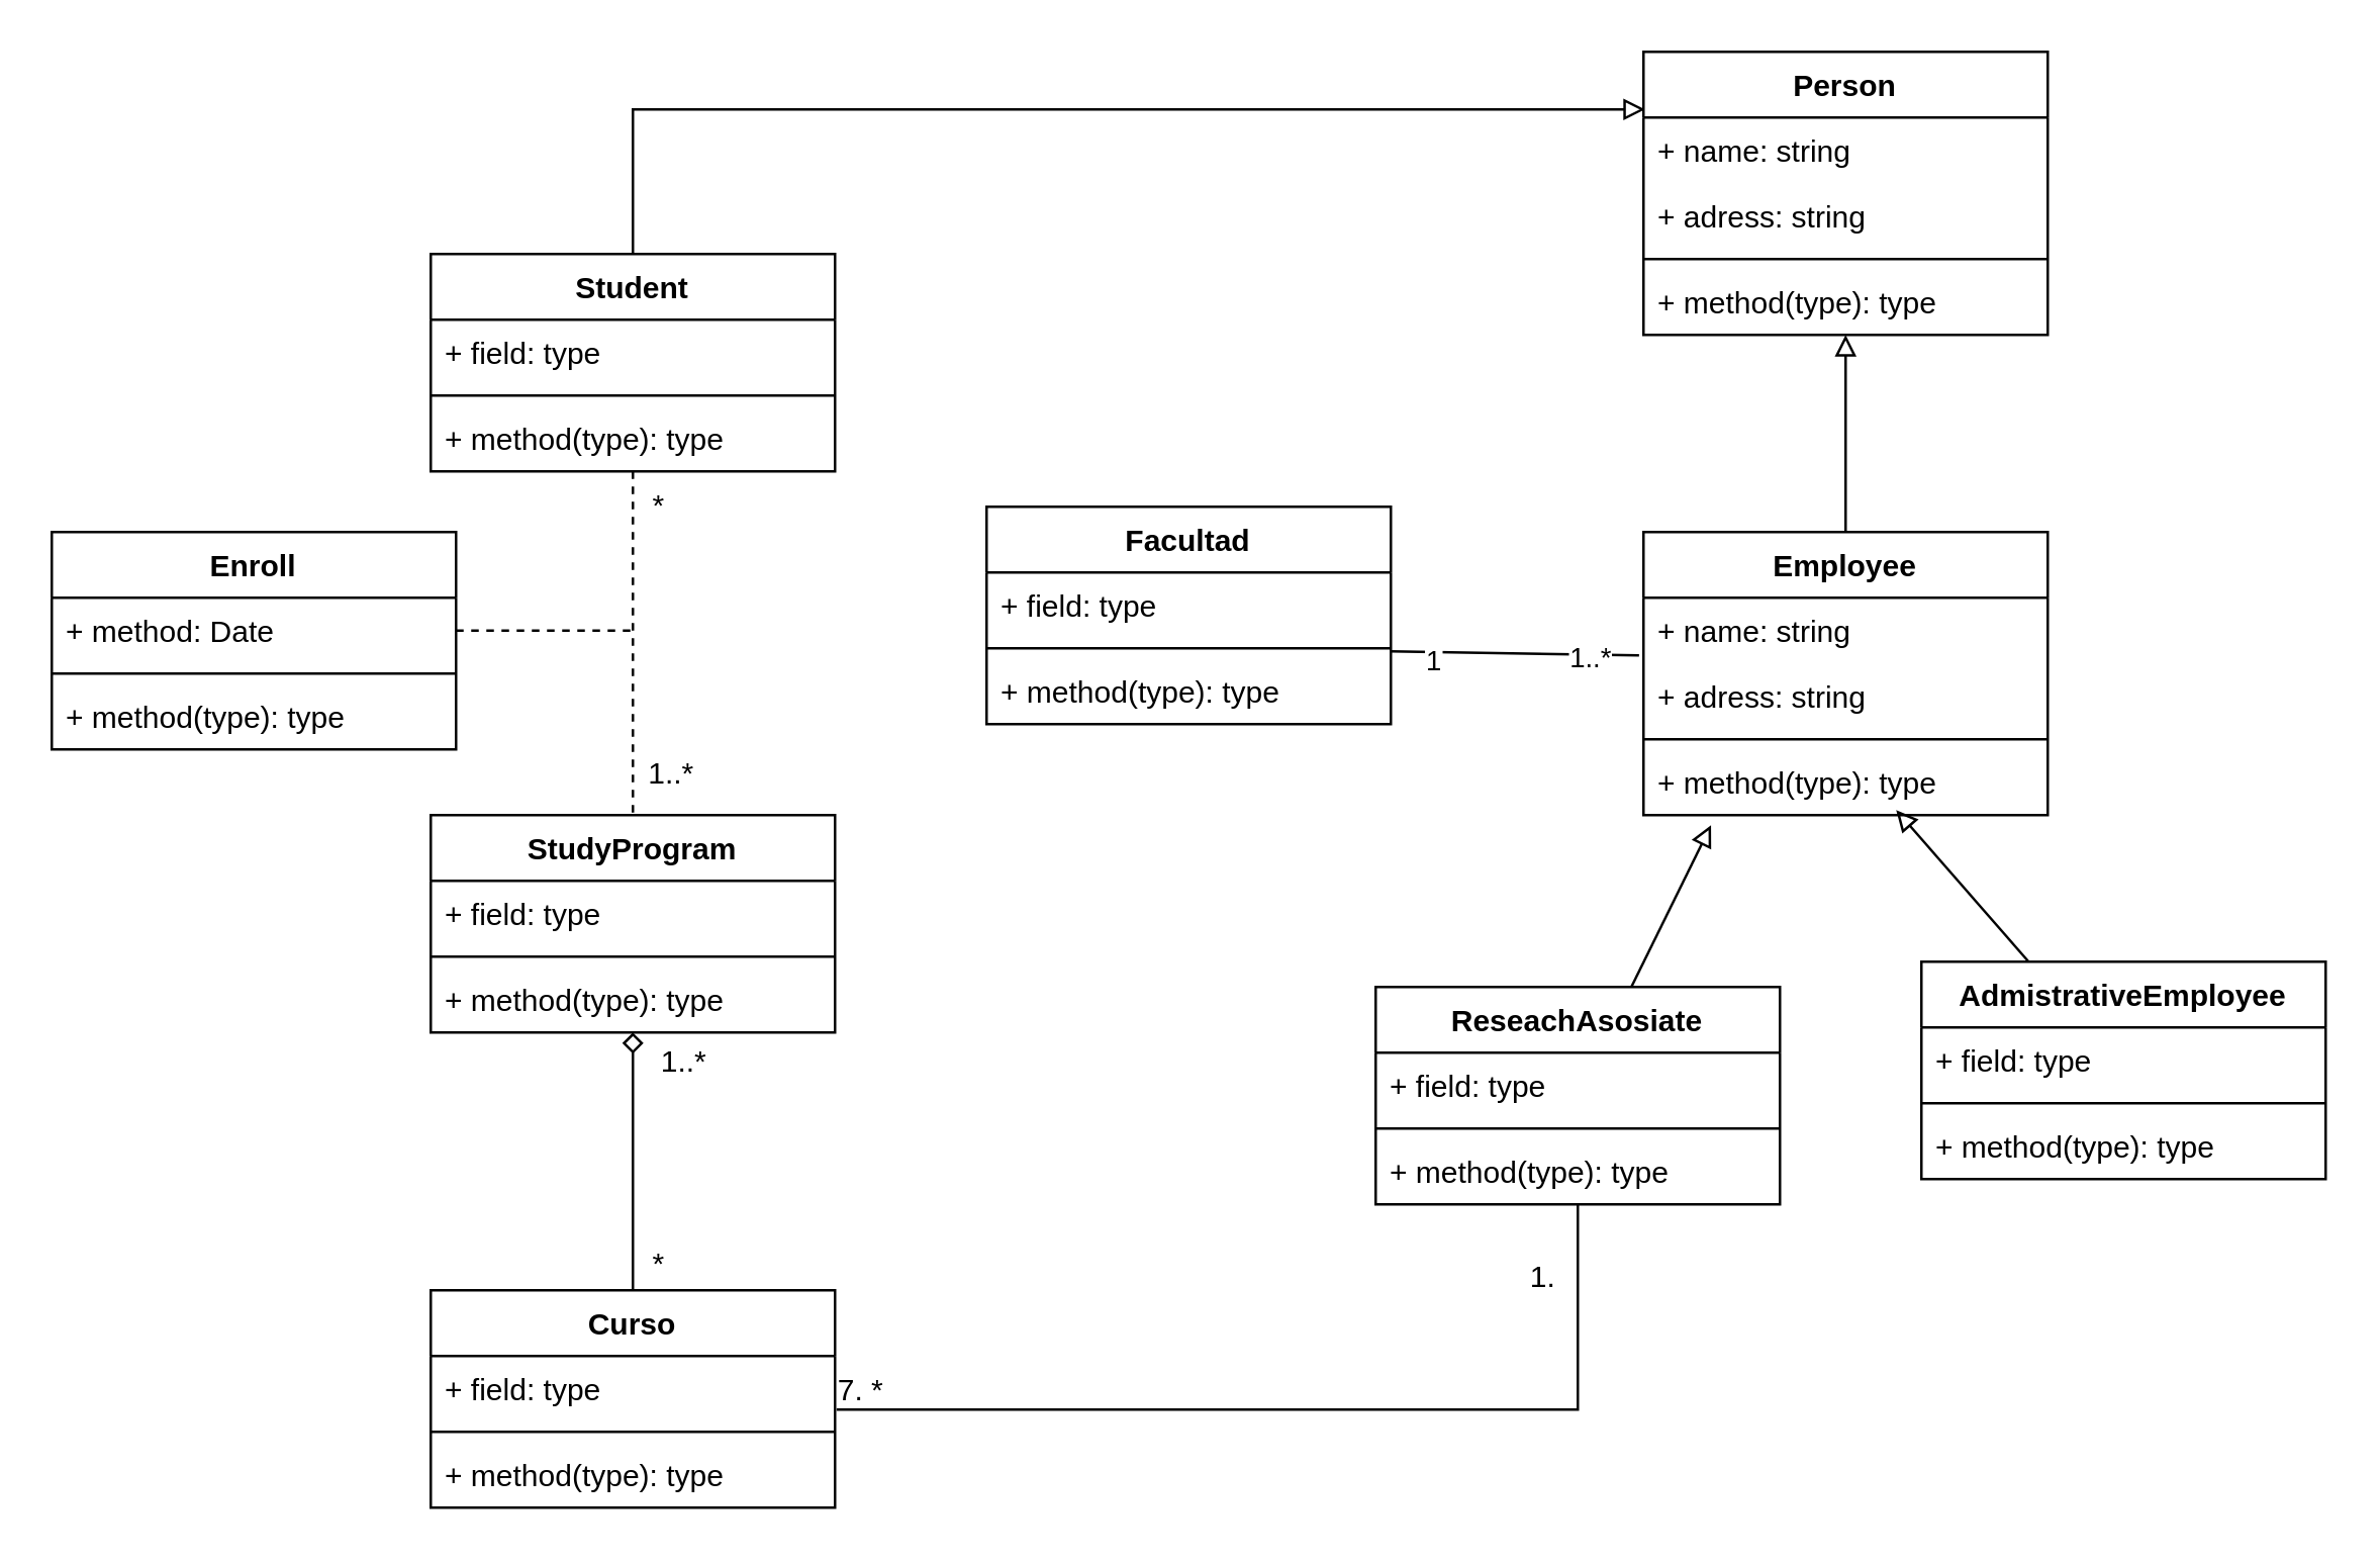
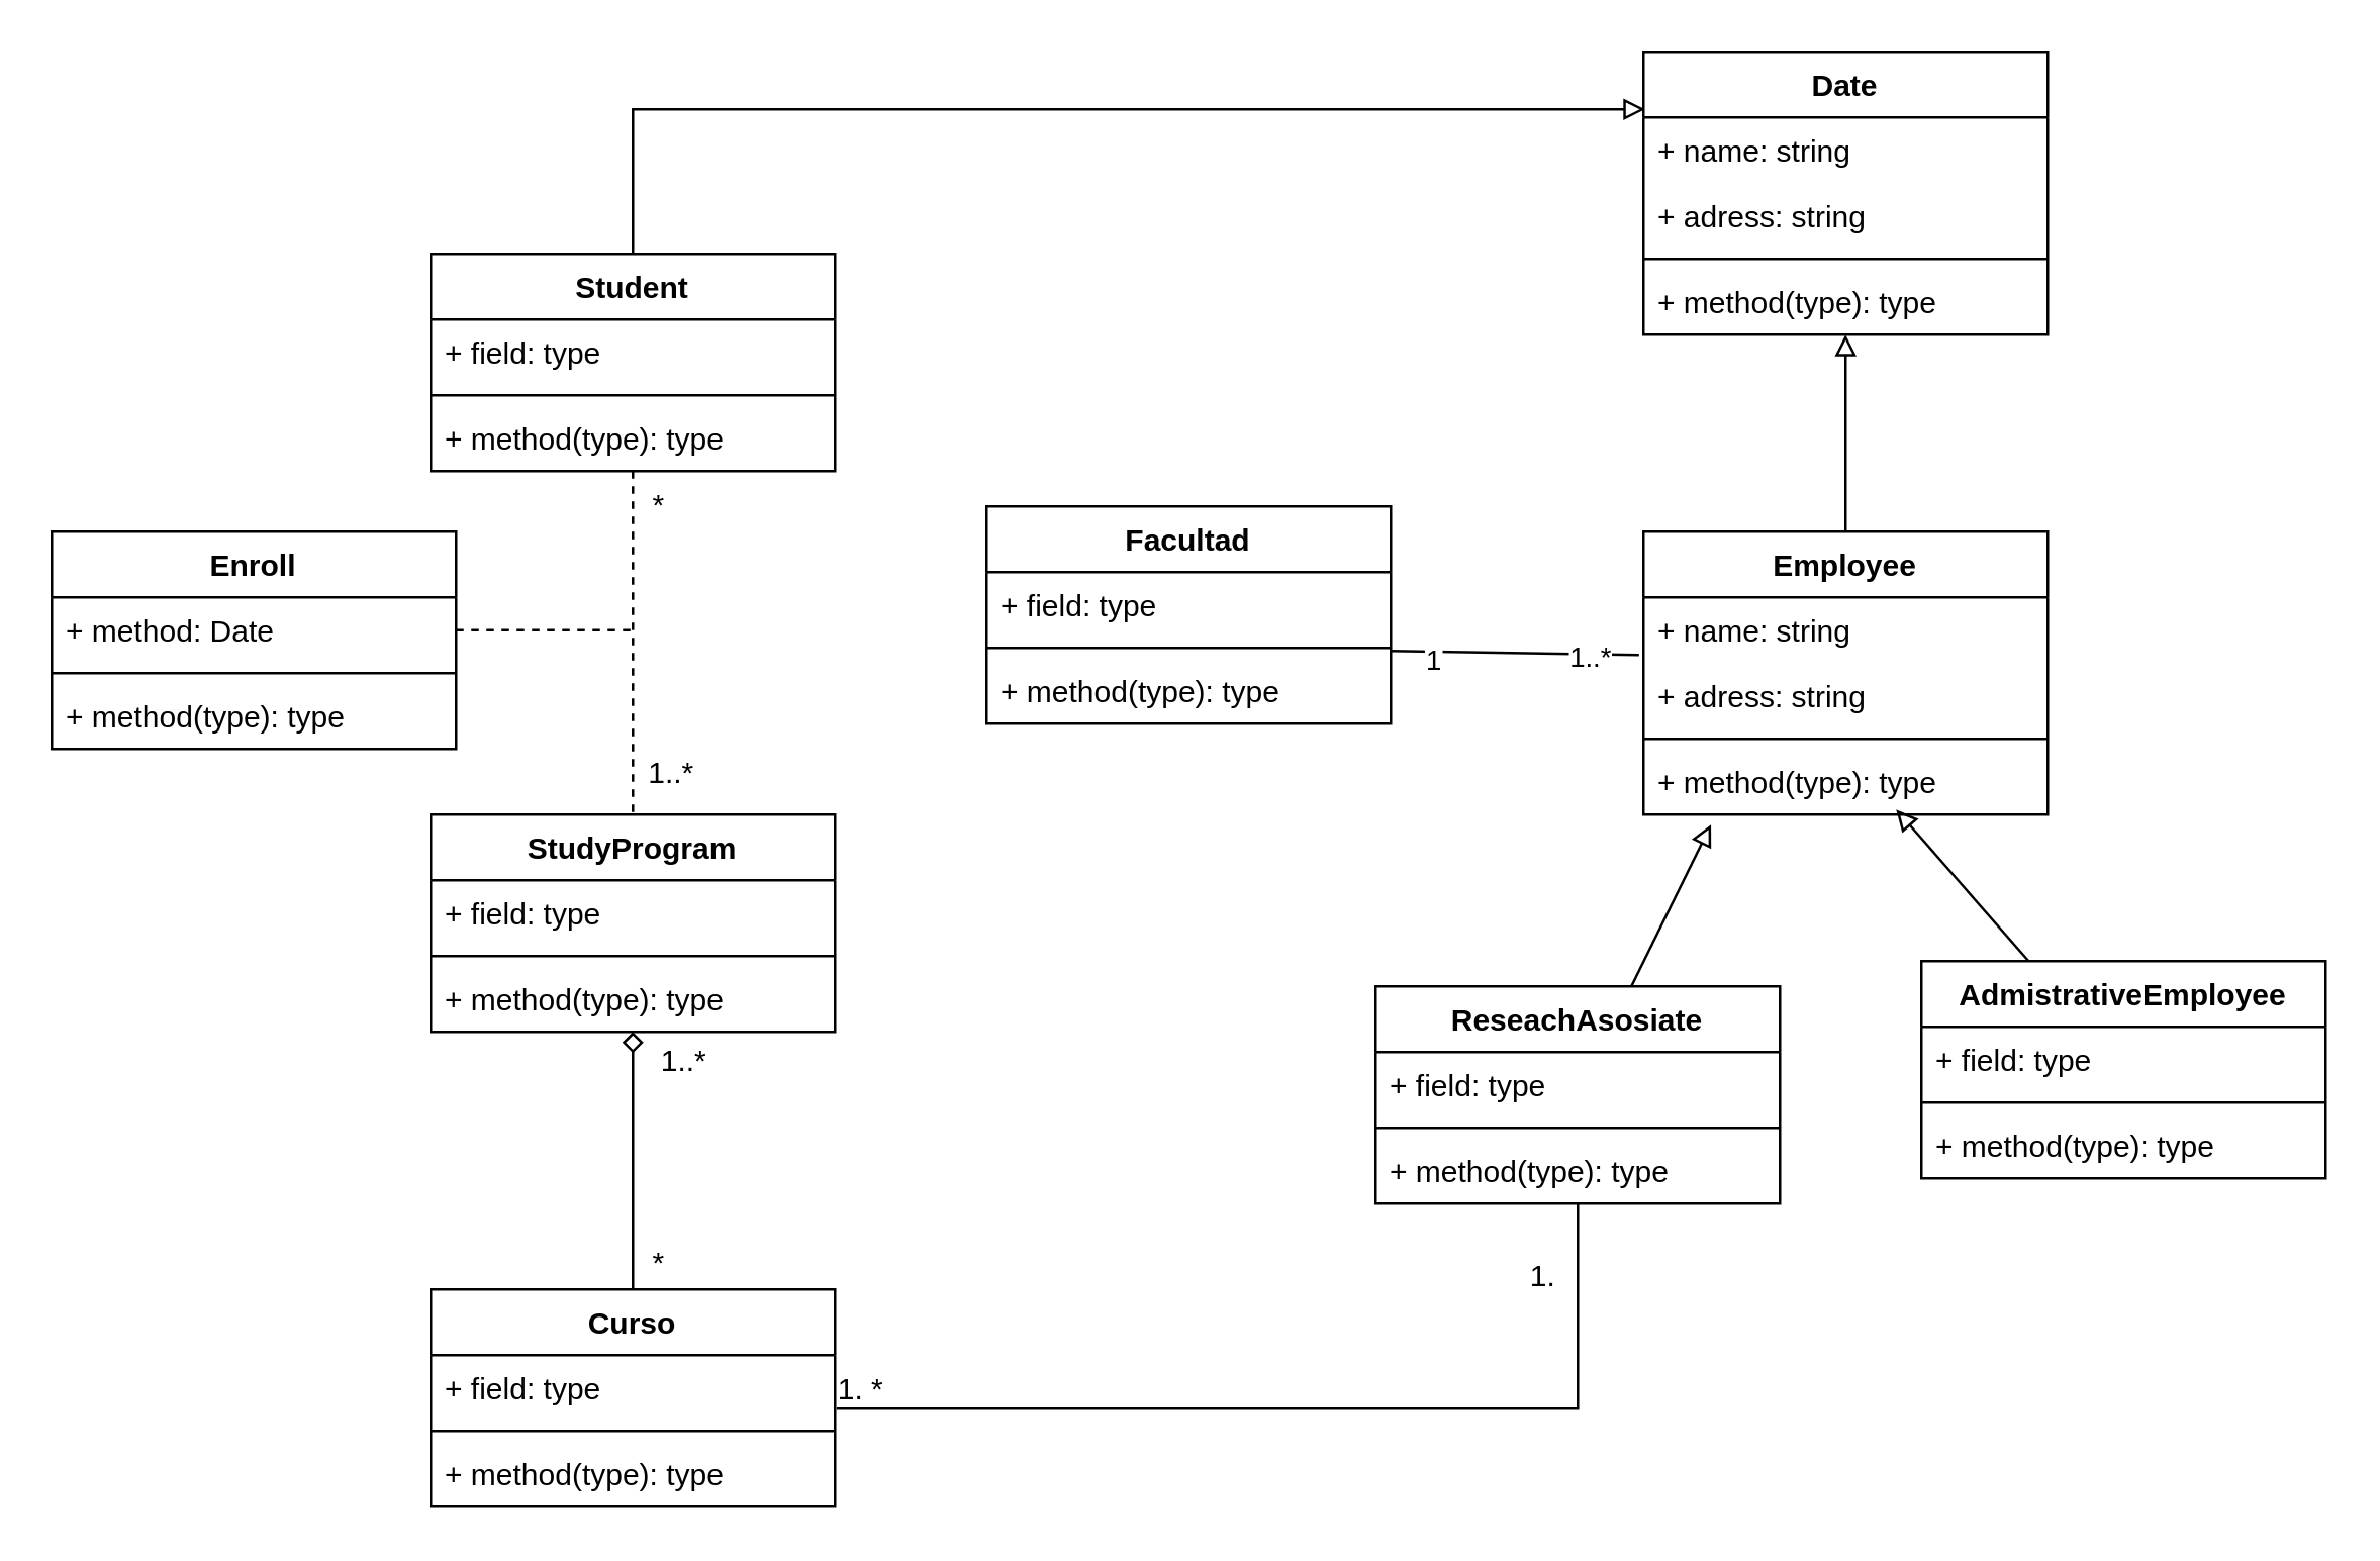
- <mxCell id="35" value="Person" style="swimlane;fontStyle=1;align=center;verticalAlign=top;childLayout=stackLayout;horizontal=1;startSize=26;horizontalStack=0;resizeParent=1;resizeParentMax=0;resizeLast=0;collapsible=1;marginBottom=0;" vertex="1" parent="1"><mxGeometry x="650" y="20" width="160" height="112" as="geometry" /></mxCell>
+ <mxCell id="35" value="Date" style="swimlane;fontStyle=1;align=center;verticalAlign=top;childLayout=stackLayout;horizontal=1;startSize=26;horizontalStack=0;resizeParent=1;resizeParentMax=0;resizeLast=0;collapsible=1;marginBottom=0;" vertex="1" parent="1"><mxGeometry x="650" y="20" width="160" height="112" as="geometry" /></mxCell>
- <mxCell id="52" value="7. *" style="text;html=1;align=center;verticalAlign=middle;resizable=0;points=[];autosize=1;strokeColor=none;fillColor=none;" vertex="1" parent="1"><mxGeometry x="325" y="540" width="30" height="20" as="geometry" /></mxCell>
+ <mxCell id="52" value="1. *" style="text;html=1;align=center;verticalAlign=middle;resizable=0;points=[];autosize=1;strokeColor=none;fillColor=none;" vertex="1" parent="1"><mxGeometry x="325" y="540" width="30" height="20" as="geometry" /></mxCell>
